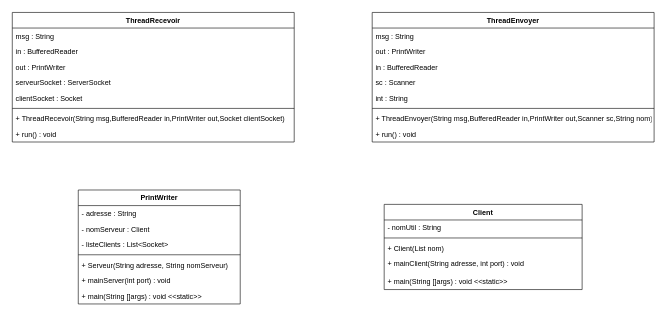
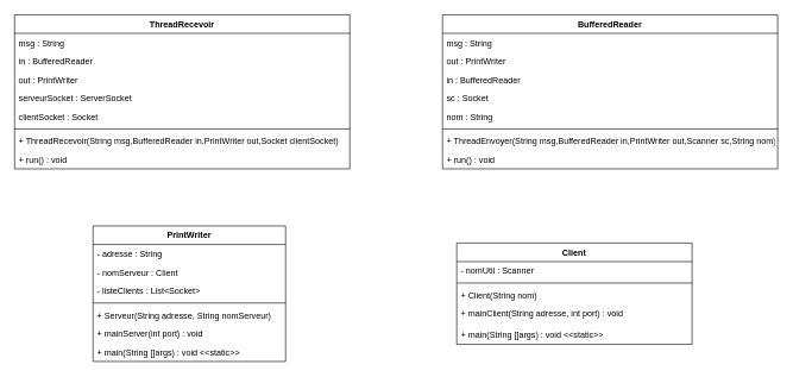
- <mxCell id="25" value="ThreadEnvoyer" style="swimlane;fontStyle=1;align=center;verticalAlign=top;childLayout=stackLayout;horizontal=1;startSize=26;horizontalStack=0;resizeParent=1;resizeParentMax=0;resizeLast=0;collapsible=1;marginBottom=0;" vertex="1" parent="1"><mxGeometry x="620" y="20" width="470" height="216" as="geometry" /></mxCell>
+ <mxCell id="25" value="BufferedReader" style="swimlane;fontStyle=1;align=center;verticalAlign=top;childLayout=stackLayout;horizontal=1;startSize=26;horizontalStack=0;resizeParent=1;resizeParentMax=0;resizeLast=0;collapsible=1;marginBottom=0;" vertex="1" parent="1"><mxGeometry x="620" y="20" width="470" height="216" as="geometry" /></mxCell>
- <mxCell id="29" value="sc : Scanner" style="text;strokeColor=none;fillColor=none;align=left;verticalAlign=top;spacingLeft=4;spacingRight=4;overflow=hidden;rotatable=0;points=[[0,0.5],[1,0.5]];portConstraint=eastwest;" vertex="1" parent="25"><mxGeometry y="104" width="470" height="26" as="geometry" /></mxCell>
+ <mxCell id="29" value="sc : Socket" style="text;strokeColor=none;fillColor=none;align=left;verticalAlign=top;spacingLeft=4;spacingRight=4;overflow=hidden;rotatable=0;points=[[0,0.5],[1,0.5]];portConstraint=eastwest;" vertex="1" parent="25"><mxGeometry y="104" width="470" height="26" as="geometry" /></mxCell>
- <mxCell id="30" value="int : String" style="text;strokeColor=none;fillColor=none;align=left;verticalAlign=top;spacingLeft=4;spacingRight=4;overflow=hidden;rotatable=0;points=[[0,0.5],[1,0.5]];portConstraint=eastwest;" vertex="1" parent="25"><mxGeometry y="130" width="470" height="26" as="geometry" /></mxCell>
+ <mxCell id="30" value="nom : String" style="text;strokeColor=none;fillColor=none;align=left;verticalAlign=top;spacingLeft=4;spacingRight=4;overflow=hidden;rotatable=0;points=[[0,0.5],[1,0.5]];portConstraint=eastwest;" vertex="1" parent="25"><mxGeometry y="130" width="470" height="26" as="geometry" /></mxCell>
- <mxCell id="11" value="- nomUtil : String" style="text;strokeColor=none;fillColor=none;align=left;verticalAlign=top;spacingLeft=4;spacingRight=4;overflow=hidden;rotatable=0;points=[[0,0.5],[1,0.5]];portConstraint=eastwest;" parent="10" vertex="1"><mxGeometry y="26" width="330" height="26" as="geometry" /></mxCell>
+ <mxCell id="11" value="- nomUtil : Scanner" style="text;strokeColor=none;fillColor=none;align=left;verticalAlign=top;spacingLeft=4;spacingRight=4;overflow=hidden;rotatable=0;points=[[0,0.5],[1,0.5]];portConstraint=eastwest;" parent="10" vertex="1"><mxGeometry y="26" width="330" height="26" as="geometry" /></mxCell>
- <mxCell id="13" value="+ Client(List nom)" style="text;strokeColor=none;fillColor=none;align=left;verticalAlign=top;spacingLeft=4;spacingRight=4;overflow=hidden;rotatable=0;points=[[0,0.5],[1,0.5]];portConstraint=eastwest;" vertex="1" parent="10"><mxGeometry y="60" width="330" height="26" as="geometry" /></mxCell>
+ <mxCell id="13" value="+ Client(String nom)" style="text;strokeColor=none;fillColor=none;align=left;verticalAlign=top;spacingLeft=4;spacingRight=4;overflow=hidden;rotatable=0;points=[[0,0.5],[1,0.5]];portConstraint=eastwest;" vertex="1" parent="10"><mxGeometry y="60" width="330" height="26" as="geometry" /></mxCell>
